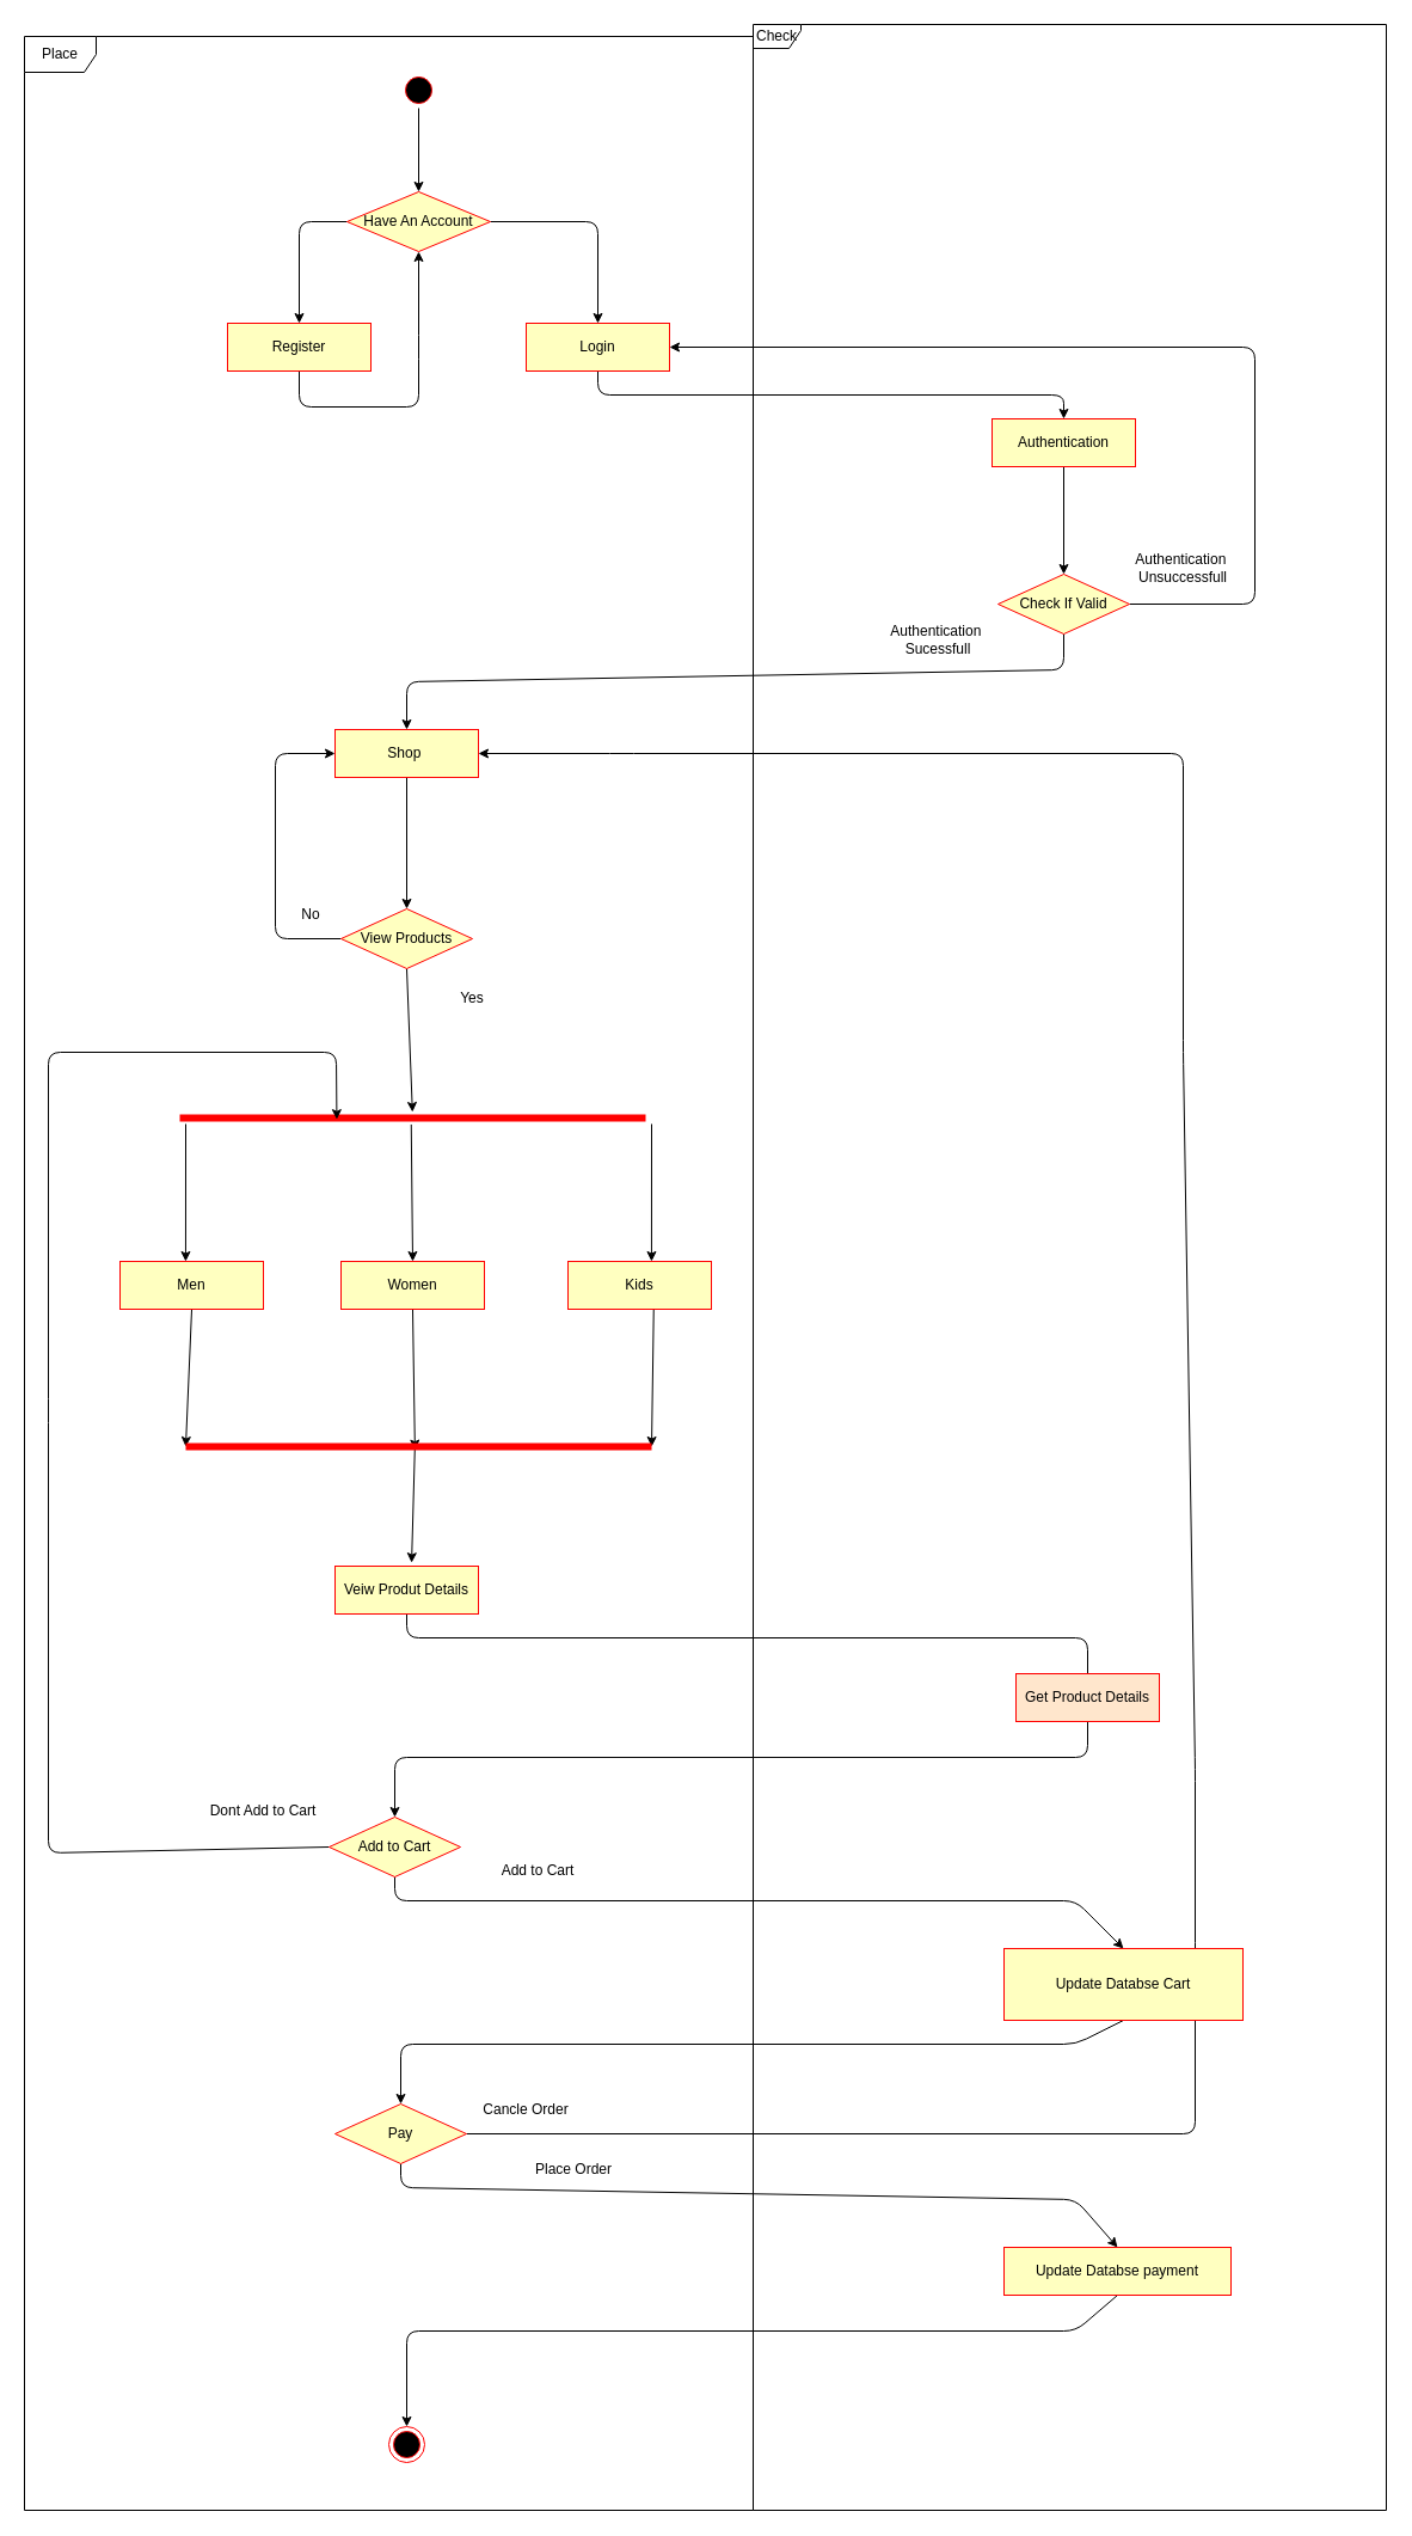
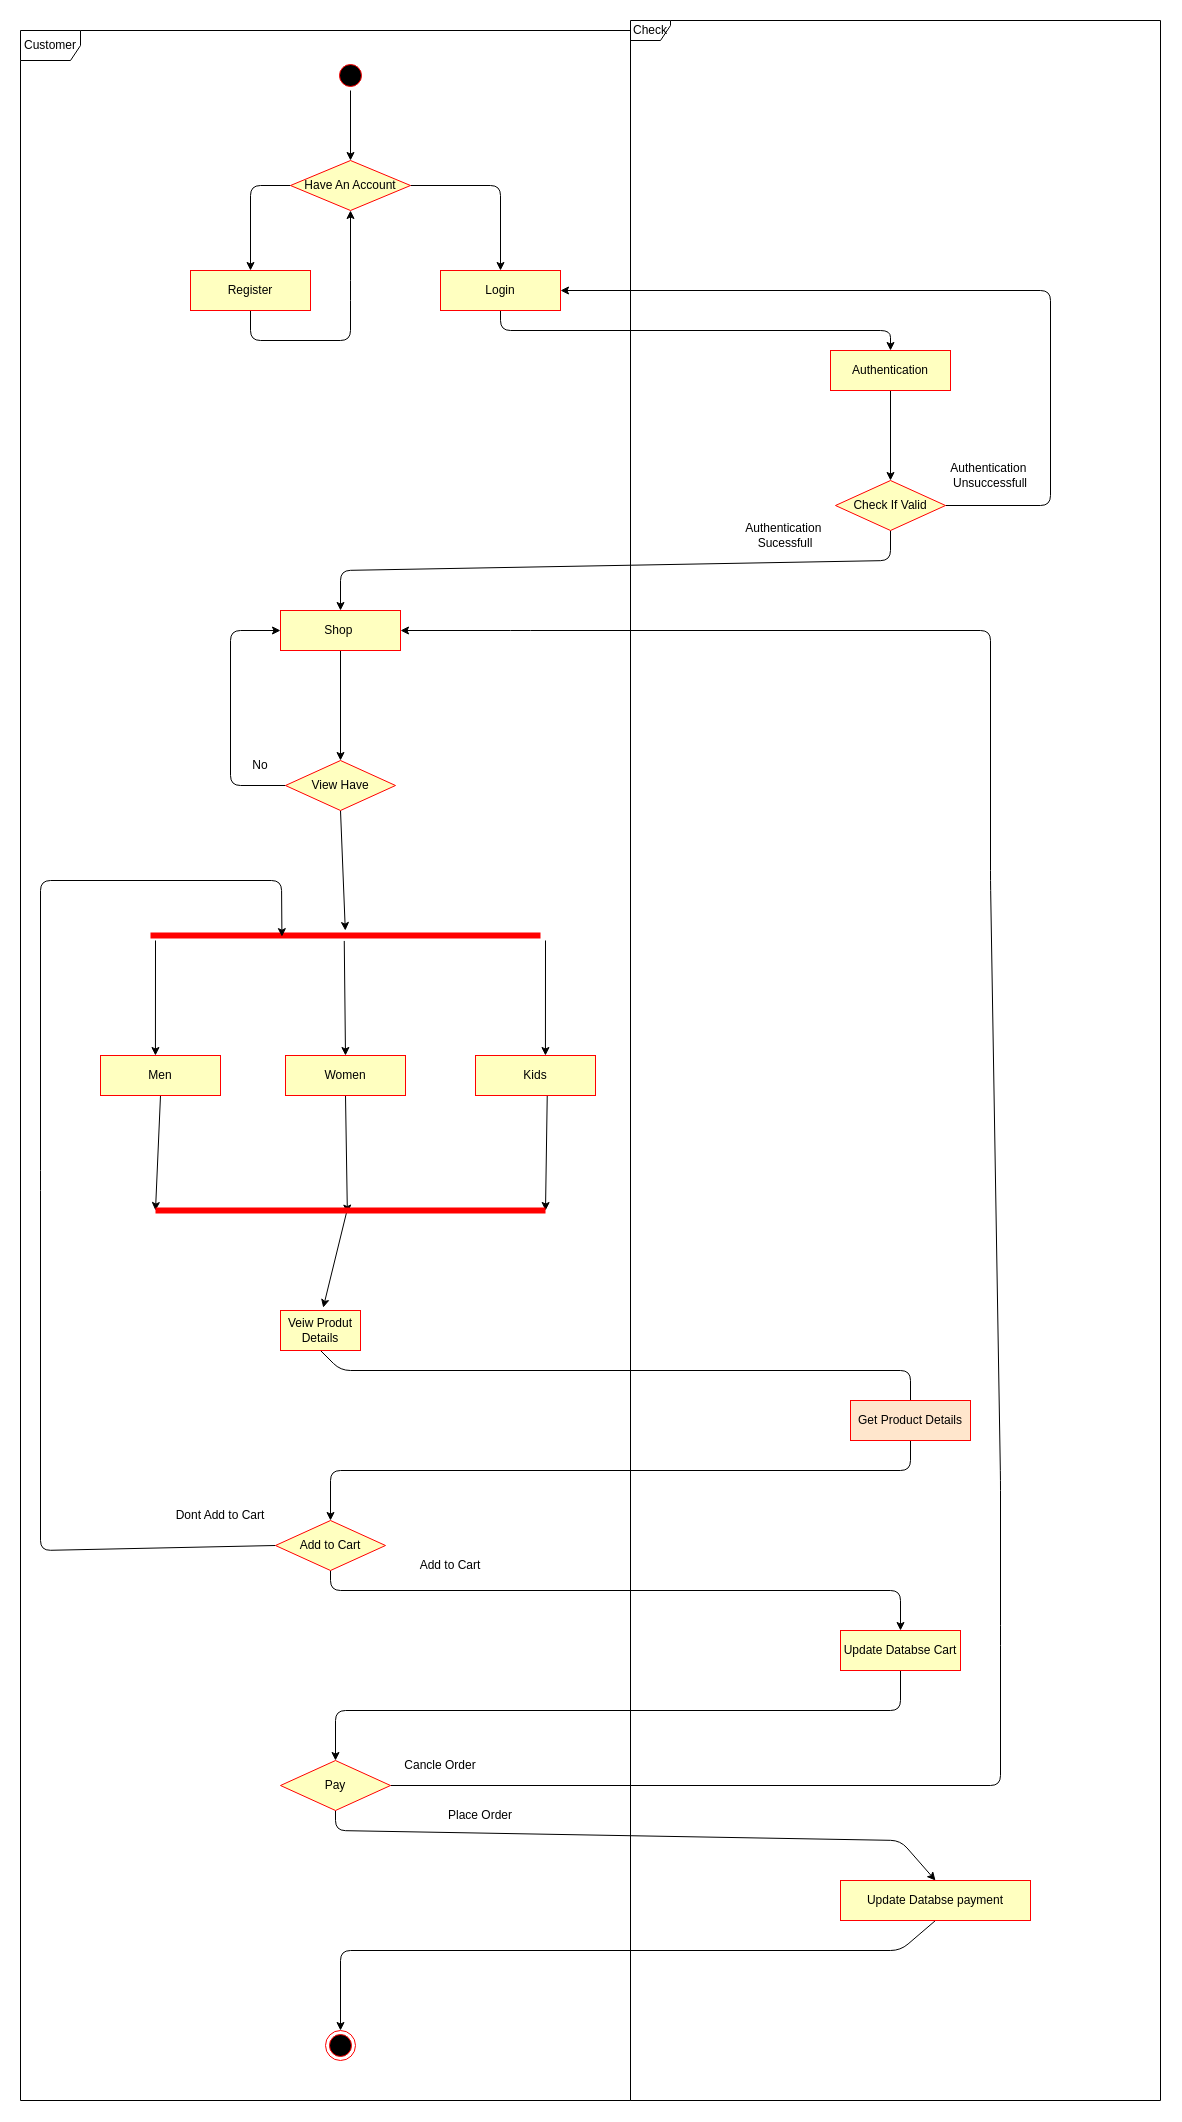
- <mxCell id="43" value="Place" style="shape=umlFrame;whiteSpace=wrap;html=1;pointerEvents=0;rounded=0;" parent="1" vertex="1"><mxGeometry x="20" width="610" height="2070" as="geometry" y="30" /></mxCell>
+ <mxCell id="43" value="Customer" style="shape=umlFrame;whiteSpace=wrap;html=1;pointerEvents=0;rounded=0;" parent="1" vertex="1"><mxGeometry x="20" width="610" height="2070" as="geometry" y="30" /></mxCell>
- <mxCell id="49" value="View Products" style="rhombus;whiteSpace=wrap;html=1;fontColor=#000000;fillColor=#ffffc0;strokeColor=#ff0000;rounded=0;" vertex="1" parent="1"><mxGeometry x="285" y="760" width="110" height="50" as="geometry" /></mxCell>
+ <mxCell id="49" value="View Have" style="rhombus;whiteSpace=wrap;html=1;fontColor=#000000;fillColor=#ffffc0;strokeColor=#ff0000;rounded=0;" vertex="1" parent="1"><mxGeometry x="285" y="760" width="110" height="50" as="geometry" /></mxCell>
- <mxCell id="50" value="Yes" style="text;html=1;strokeColor=none;fillColor=none;align=center;verticalAlign=middle;whiteSpace=wrap;rounded=0;" vertex="1" parent="1"><mxGeometry x="345" y="820" width="100" height="30" as="geometry" /></mxCell>
- <mxCell id="45" value="Veiw Produt Details" style="rounded=0;whiteSpace=wrap;html=1;arcSize=40;fontColor=#000000;fillColor=#ffffc0;strokeColor=#ff0000;" parent="1" vertex="1"><mxGeometry x="280" y="1310" width="120" height="40" as="geometry" /></mxCell>
+ <mxCell id="45" value="Veiw Produt Details" style="rounded=0;whiteSpace=wrap;html=1;arcSize=40;fontColor=#000000;fillColor=#ffffc0;strokeColor=#ff0000;" parent="1" vertex="1"><mxGeometry x="280" y="1310" width="80" height="40" as="geometry" /></mxCell>
- <mxCell id="55" value="Update Databse Cart" style="rounded=0;whiteSpace=wrap;html=1;arcSize=40;fontColor=#000000;fillColor=#ffffc0;strokeColor=#ff0000;" vertex="1" parent="1"><mxGeometry x="840" y="1630" width="200" height="60" as="geometry" /></mxCell>
+ <mxCell id="55" value="Update Databse Cart" style="rounded=0;whiteSpace=wrap;html=1;arcSize=40;fontColor=#000000;fillColor=#ffffc0;strokeColor=#ff0000;" vertex="1" parent="1"><mxGeometry x="840" y="1630" width="120" height="40" as="geometry" /></mxCell>
